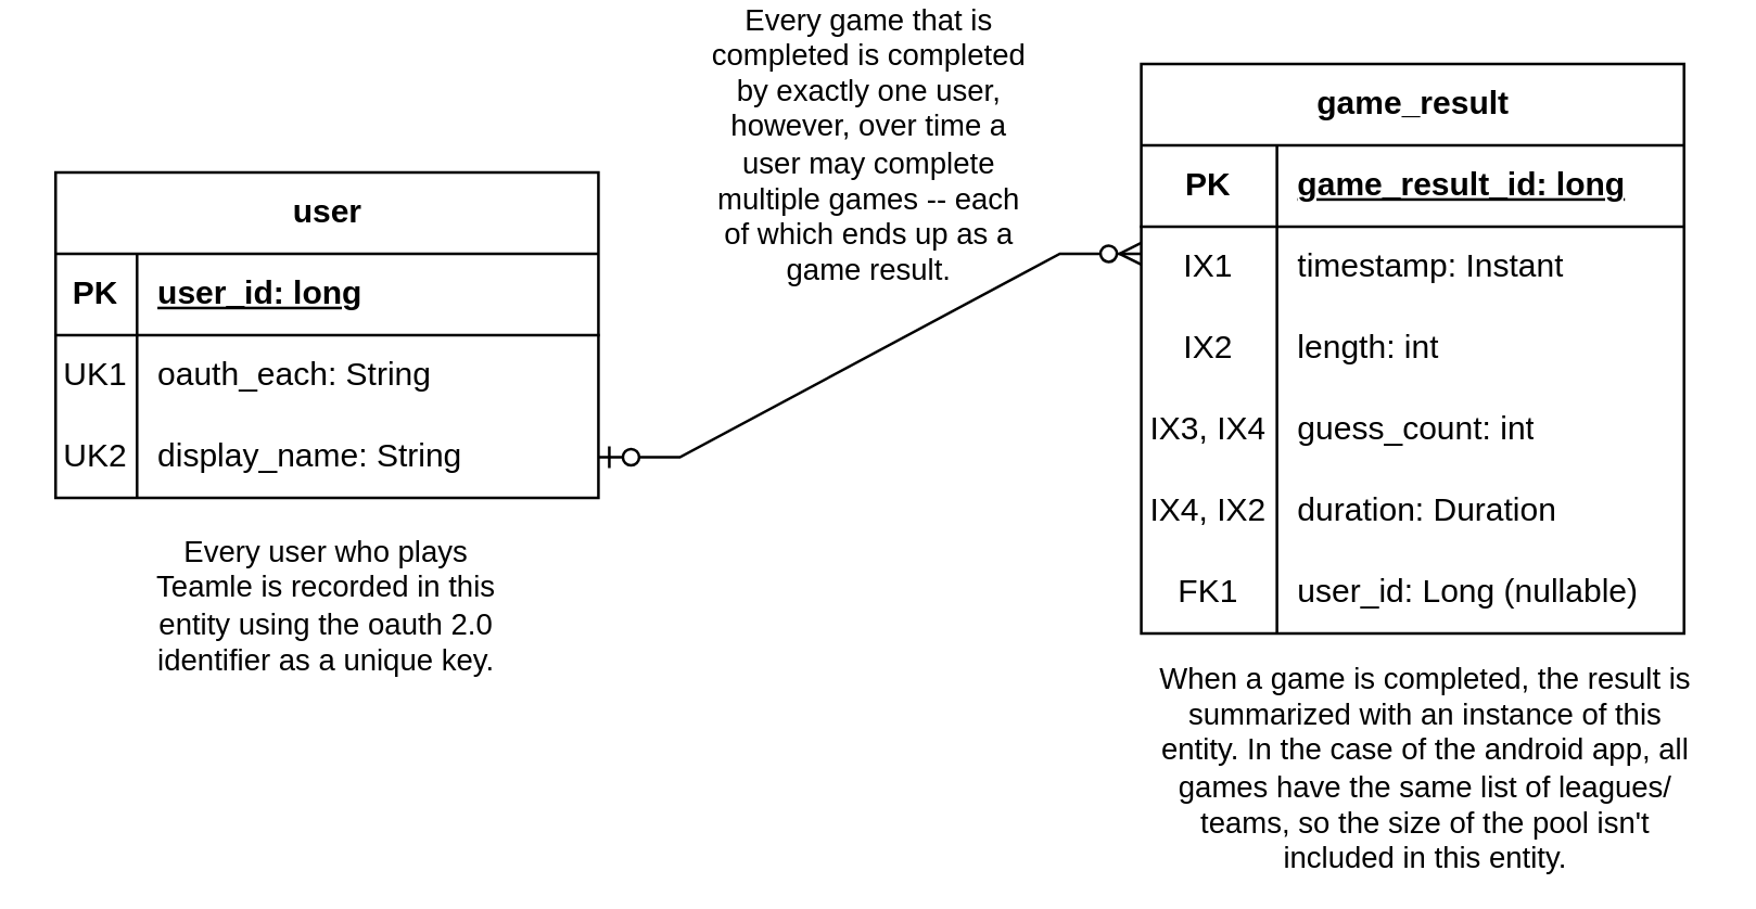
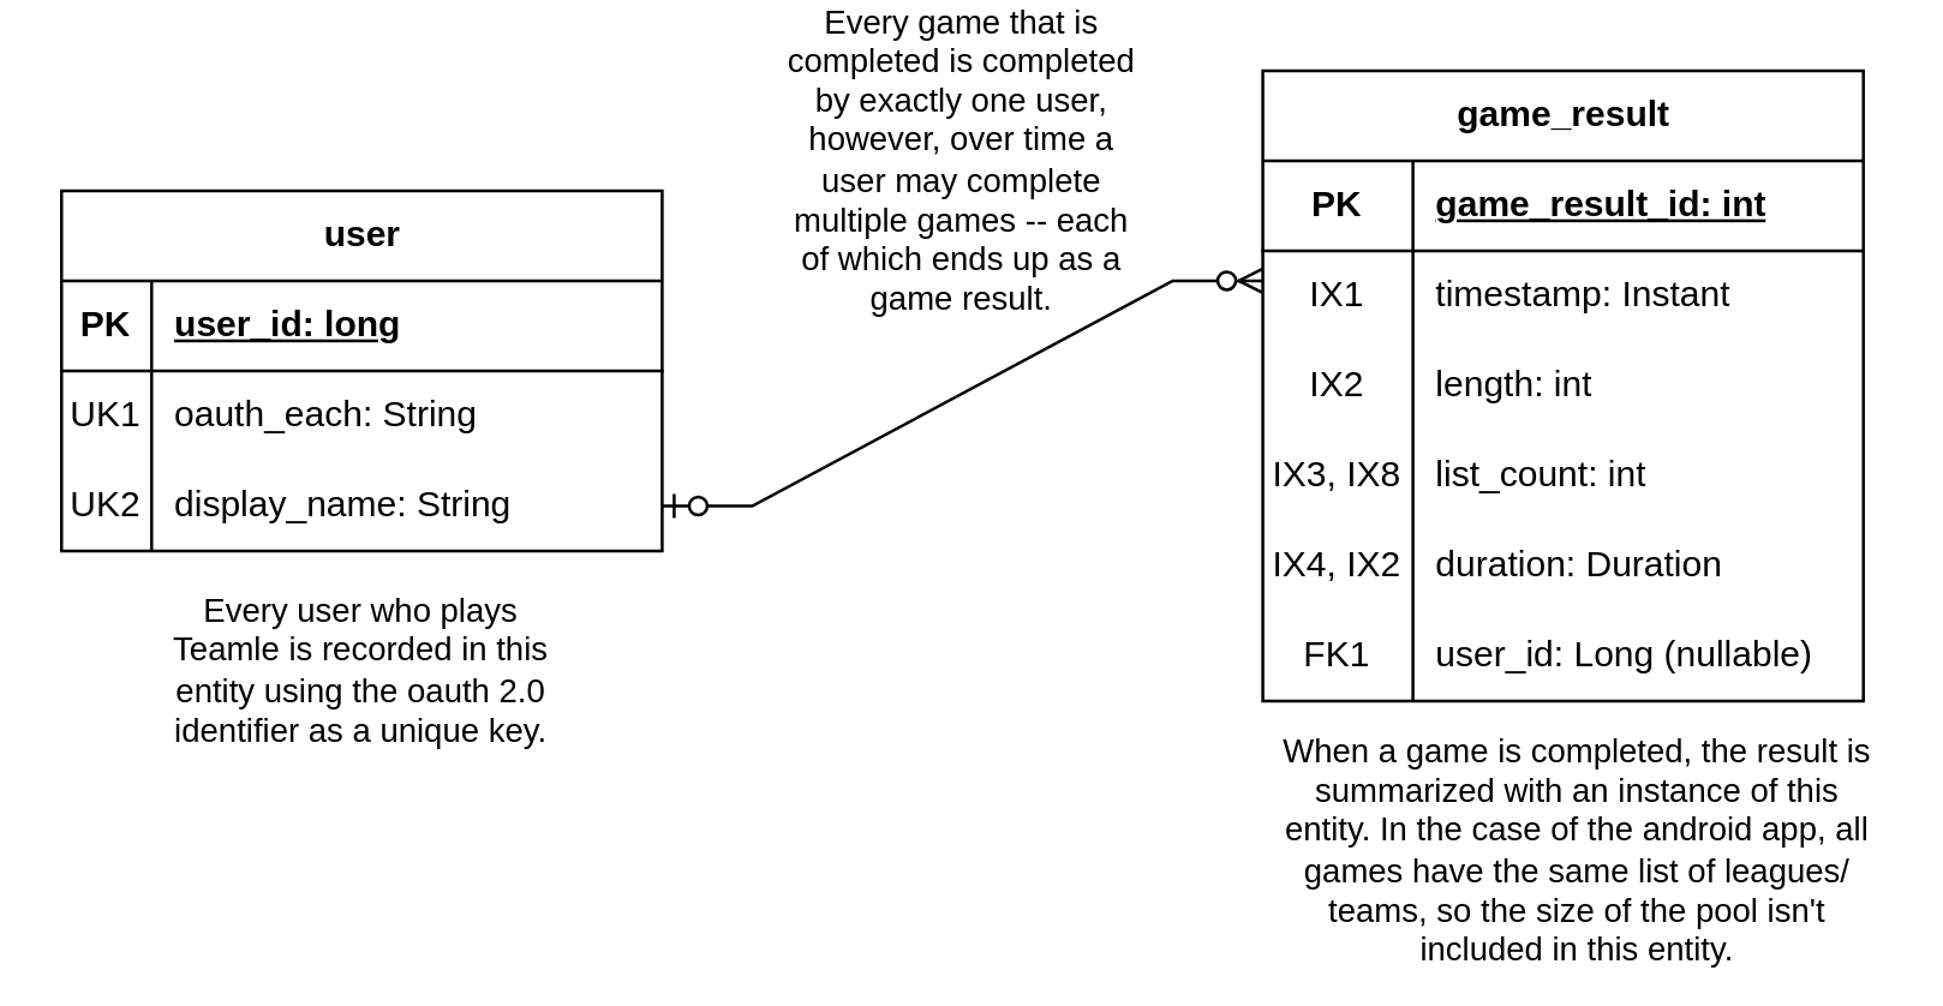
- <mxCell id="15" value="game_result_id: long" style="shape=partialRectangle;connectable=0;fillColor=none;top=0;left=0;bottom=0;right=0;align=left;spacingLeft=6;fontStyle=5;overflow=hidden;whiteSpace=wrap;html=1;" parent="13" vertex="1"><mxGeometry x="50" width="150" height="30" as="geometry"><mxRectangle width="150" height="30" as="alternateBounds" /></mxGeometry></mxCell>
+ <mxCell id="15" value="game_result_id: int" style="shape=partialRectangle;connectable=0;fillColor=none;top=0;left=0;bottom=0;right=0;align=left;spacingLeft=6;fontStyle=5;overflow=hidden;whiteSpace=wrap;html=1;" parent="13" vertex="1"><mxGeometry x="50" width="150" height="30" as="geometry"><mxRectangle width="150" height="30" as="alternateBounds" /></mxGeometry></mxCell>
- <mxCell id="23" value="IX3, IX4" style="shape=partialRectangle;connectable=0;fillColor=none;top=0;left=0;bottom=0;right=0;editable=1;overflow=hidden;whiteSpace=wrap;html=1;" parent="22" vertex="1"><mxGeometry width="50" height="30" as="geometry"><mxRectangle width="50" height="30" as="alternateBounds" /></mxGeometry></mxCell>
+ <mxCell id="23" value="IX3, IX8" style="shape=partialRectangle;connectable=0;fillColor=none;top=0;left=0;bottom=0;right=0;editable=1;overflow=hidden;whiteSpace=wrap;html=1;" parent="22" vertex="1"><mxGeometry width="50" height="30" as="geometry"><mxRectangle width="50" height="30" as="alternateBounds" /></mxGeometry></mxCell>
- <mxCell id="24" value="guess_count: int" style="shape=partialRectangle;connectable=0;fillColor=none;top=0;left=0;bottom=0;right=0;align=left;spacingLeft=6;overflow=hidden;whiteSpace=wrap;html=1;" parent="22" vertex="1"><mxGeometry x="50" width="150" height="30" as="geometry"><mxRectangle width="150" height="30" as="alternateBounds" /></mxGeometry></mxCell>
+ <mxCell id="24" value="list_count: int" style="shape=partialRectangle;connectable=0;fillColor=none;top=0;left=0;bottom=0;right=0;align=left;spacingLeft=6;overflow=hidden;whiteSpace=wrap;html=1;" parent="22" vertex="1"><mxGeometry x="50" width="150" height="30" as="geometry"><mxRectangle width="150" height="30" as="alternateBounds" /></mxGeometry></mxCell>
